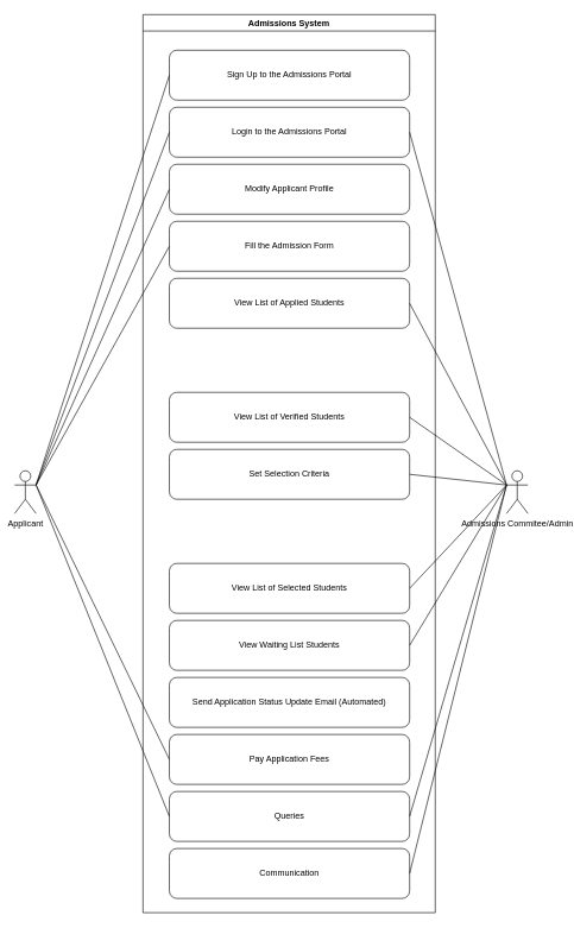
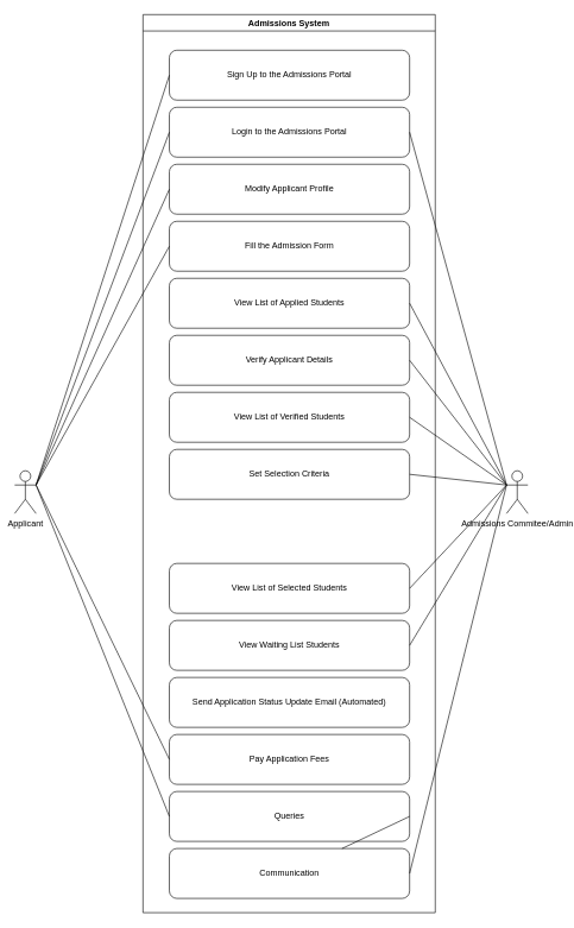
+ <mxCell id="13" value="Verify Applicant Details" style="rounded=1;whiteSpace=wrap;html=1;" vertex="1" parent="4"><mxGeometry x="37" y="450" width="337" height="70" as="geometry" /></mxCell>
+ <mxCell id="29" value="" style="endArrow=none;html=1;rounded=0;entryX=0;entryY=0.333;entryDx=0;entryDy=0;entryPerimeter=0;exitX=1;exitY=0.5;exitDx=0;exitDy=0;" edge="1" parent="1" source="13" target="3"><mxGeometry width="50" height="50" relative="1" as="geometry"><mxPoint x="584" y="435" as="sourcePoint" /><mxPoint x="740" y="690" as="targetPoint" /></mxGeometry></mxCell>
- <mxCell id="26" value="" style="endArrow=none;html=1;rounded=0;entryX=0;entryY=0.333;entryDx=0;entryDy=0;entryPerimeter=0;exitX=1;exitY=0.5;exitDx=0;exitDy=0;" edge="1" parent="1" source="10" target="3"><mxGeometry width="50" height="50" relative="1" as="geometry"><mxPoint x="584" y="195" as="sourcePoint" /><mxPoint x="760" y="350" as="targetPoint" /></mxGeometry></mxCell>
+ <mxCell id="26" value="" style="endArrow=none;html=1;rounded=0;exitX=1;exitY=0.5;exitDx=0;exitDy=0;" edge="1" parent="1" source="10" target="11"><mxGeometry width="50" height="50" relative="1" as="geometry"><mxPoint x="584" y="195" as="sourcePoint" /><mxPoint x="760" y="350" as="targetPoint" /></mxGeometry></mxCell>
